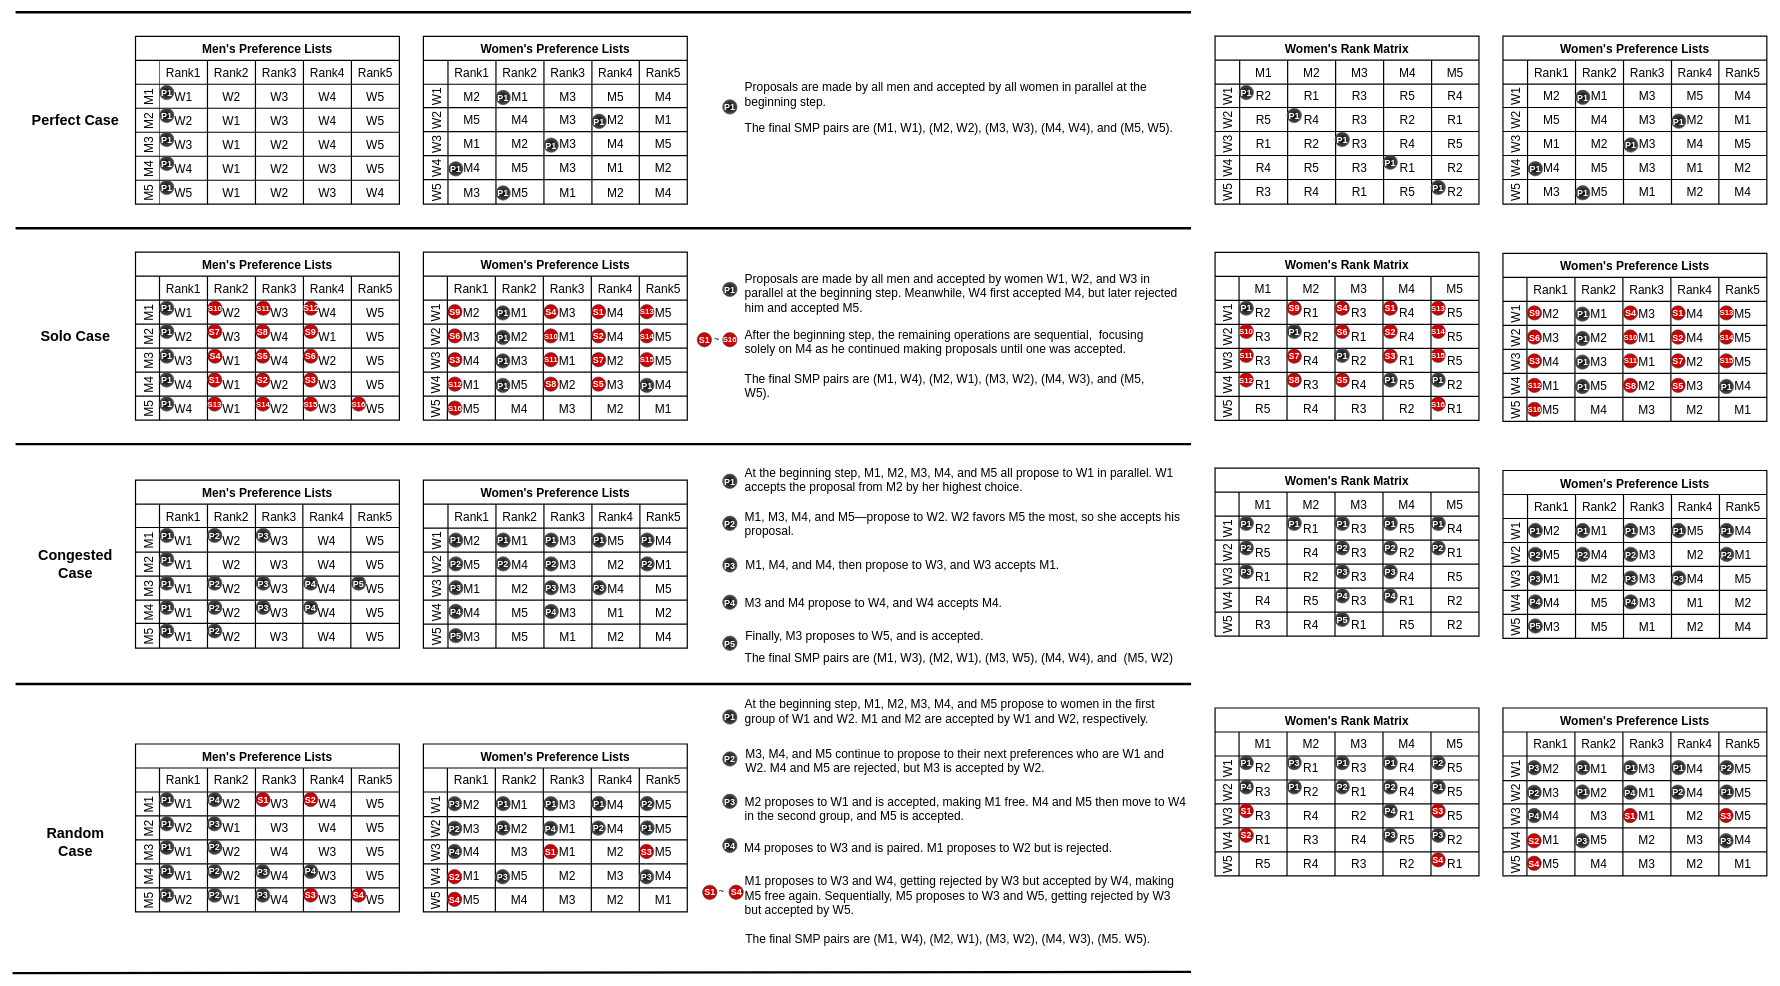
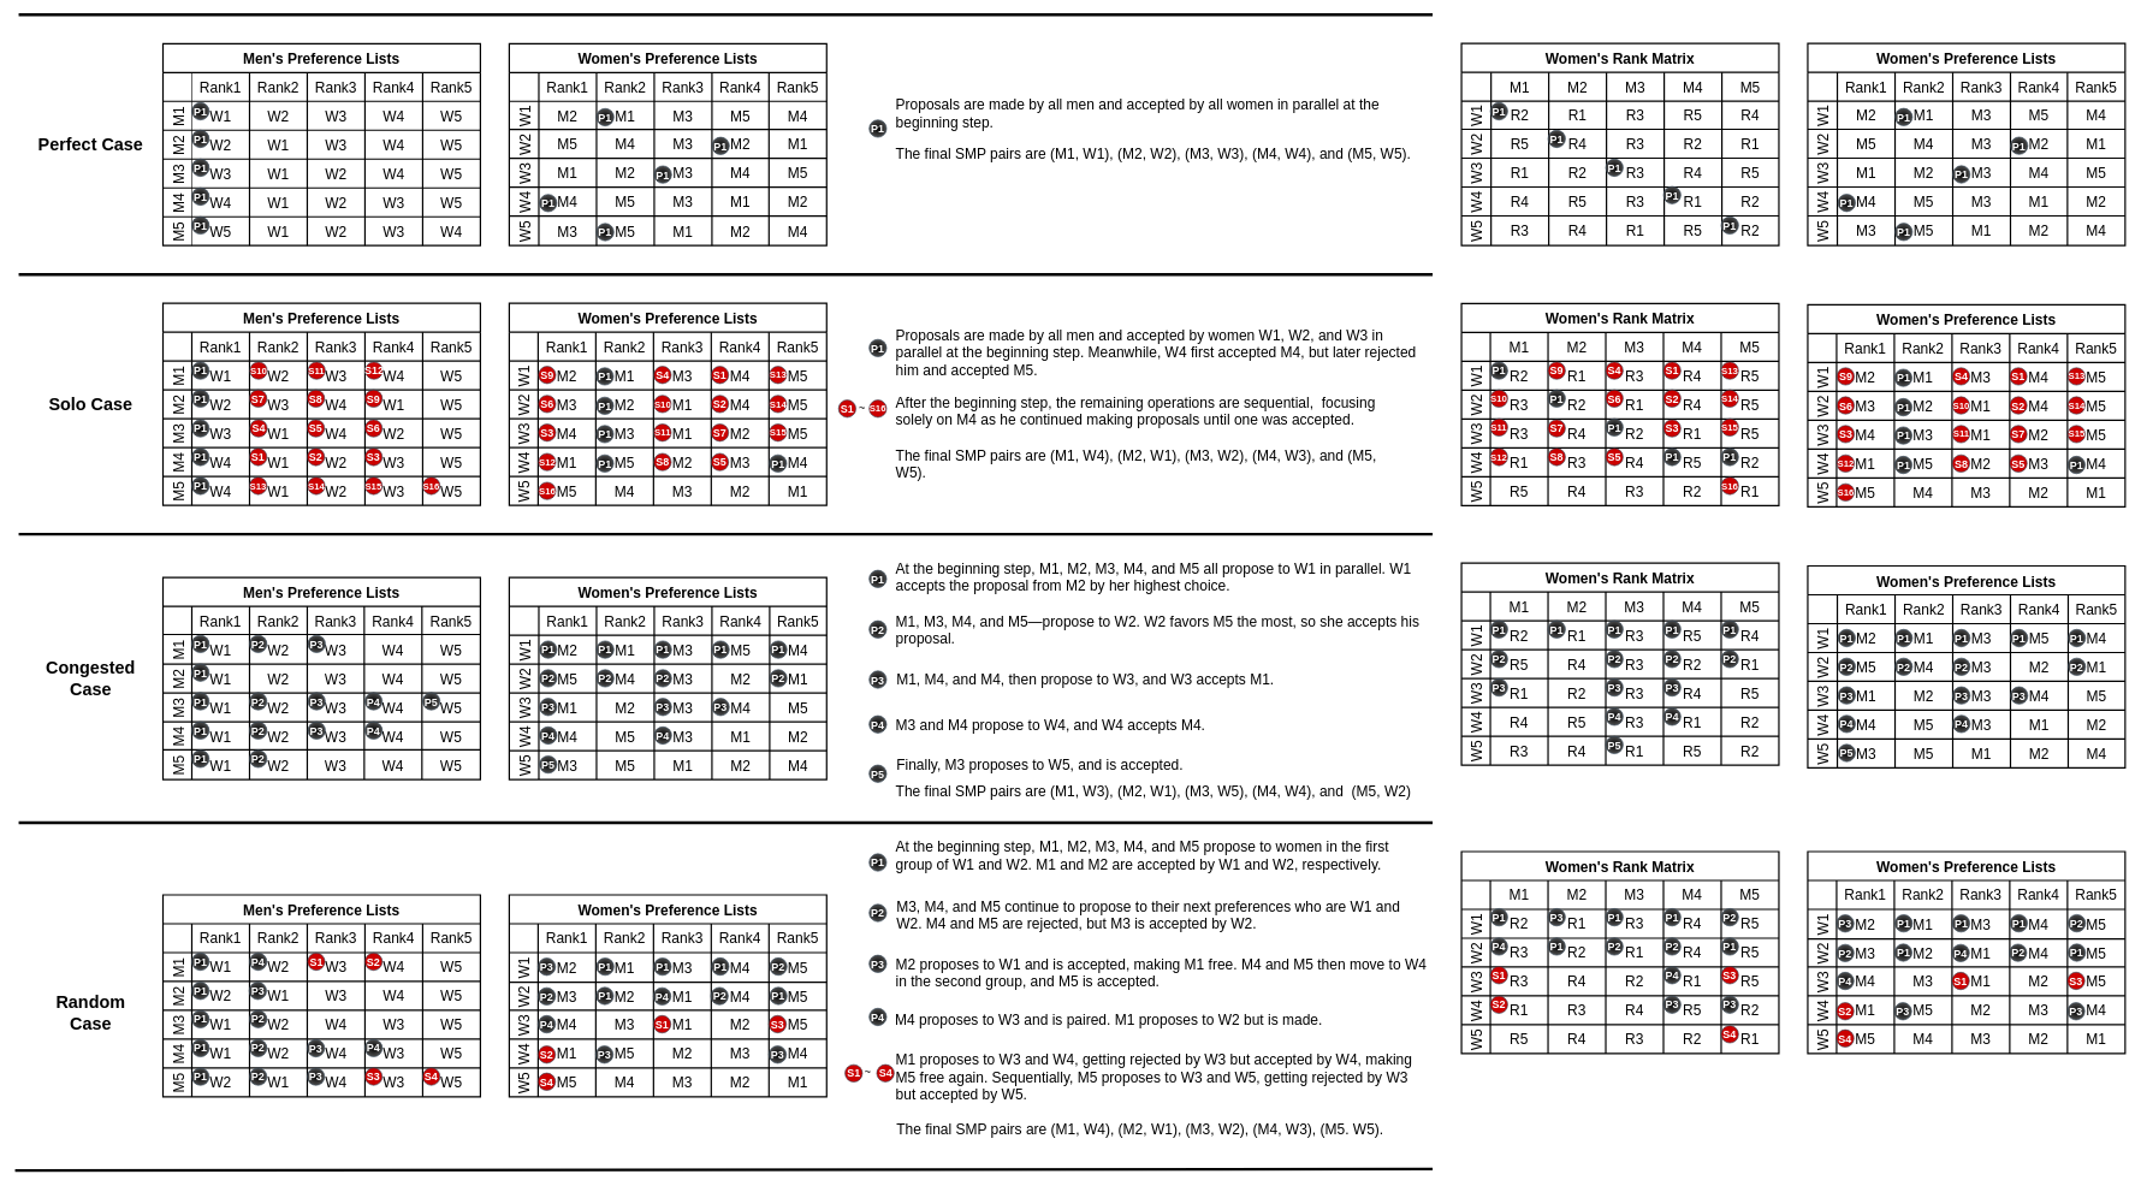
- <mxCell id="446" value="&lt;p style=&quot;font-size: 20px;&quot;&gt;M4 proposes to W3 and is paired. M1 proposes to W2 but is rejected.&lt;br style=&quot;font-size: 20px;&quot;&gt;&lt;/p&gt;" style="text;strokeColor=none;align=left;fillColor=none;html=1;verticalAlign=middle;whiteSpace=wrap;rounded=0;fontFamily=Helvetica;fontSize=20;fontColor=default;" parent="1" vertex="1"><mxGeometry x="1238" y="1397.19" width="738.5" height="30" as="geometry" /></mxCell>
+ <mxCell id="446" value="&lt;p style=&quot;font-size: 20px;&quot;&gt;M4 proposes to W3 and is paired. M1 proposes to W2 but is made.&lt;br style=&quot;font-size: 20px;&quot;&gt;&lt;/p&gt;" style="text;strokeColor=none;align=left;fillColor=none;html=1;verticalAlign=middle;whiteSpace=wrap;rounded=0;fontFamily=Helvetica;fontSize=20;fontColor=default;" parent="1" vertex="1"><mxGeometry x="1238" y="1397.19" width="738.5" height="30" as="geometry" /></mxCell>
